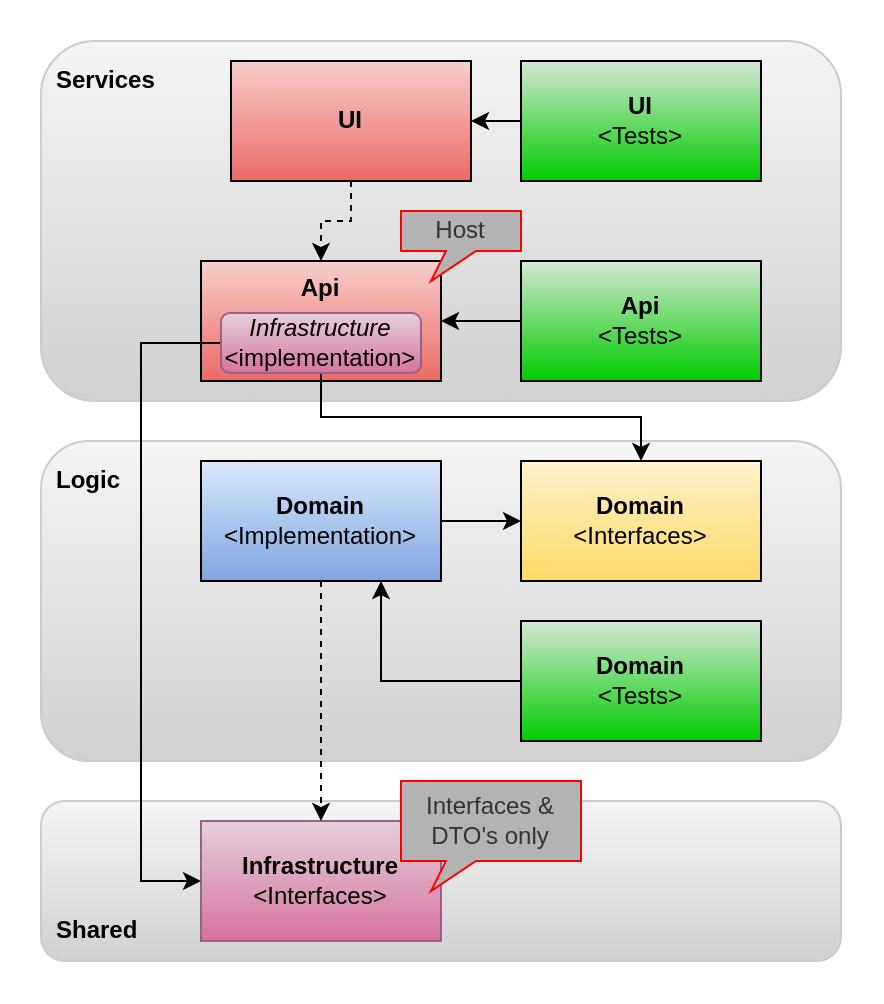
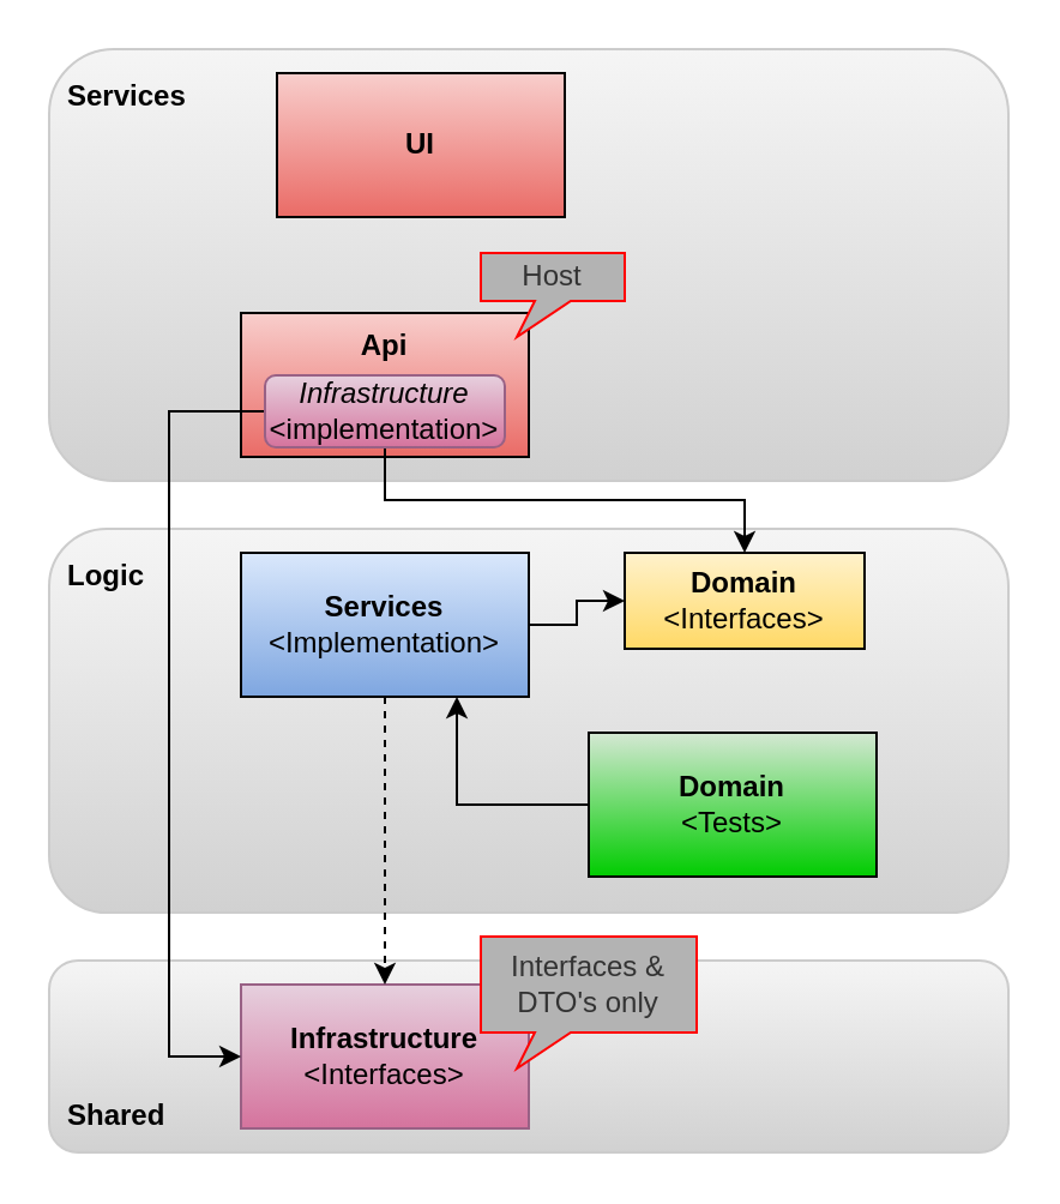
- <mxCell id="10" style="edgeStyle=orthogonalEdgeStyle;rounded=0;orthogonalLoop=1;jettySize=auto;html=1;exitX=0;exitY=0.5;exitDx=0;exitDy=0;entryX=1;entryY=0.5;entryDx=0;entryDy=0;" parent="1" source="11" target="7" edge="1"><mxGeometry relative="1" as="geometry" /></mxCell>
- <mxCell id="11" value="UI&lt;br&gt;&lt;span style=&quot;font-weight: normal;&quot;&gt;&amp;lt;Tests&amp;gt;&lt;/span&gt;" style="rounded=0;whiteSpace=wrap;html=1;gradientColor=#00CC00;fillColor=#D5E8D4;fontStyle=1" parent="1" vertex="1"><mxGeometry x="260" y="30" width="120" height="60" as="geometry" /></mxCell>
- <mxCell id="6" style="edgeStyle=orthogonalEdgeStyle;rounded=0;orthogonalLoop=1;jettySize=auto;html=1;exitX=0.5;exitY=1;exitDx=0;exitDy=0;entryX=0.5;entryY=0;entryDx=0;entryDy=0;dashed=1;" parent="1" source="7" target="5" edge="1"><mxGeometry relative="1" as="geometry" /></mxCell>
- <mxCell id="8" style="edgeStyle=orthogonalEdgeStyle;rounded=0;orthogonalLoop=1;jettySize=auto;html=1;exitX=0;exitY=0.5;exitDx=0;exitDy=0;entryX=1;entryY=0.5;entryDx=0;entryDy=0;" parent="1" source="9" target="5" edge="1"><mxGeometry relative="1" as="geometry" /></mxCell>
- <mxCell id="9" value="Api&lt;br&gt;&lt;span style=&quot;font-weight: normal;&quot;&gt;&amp;lt;Tests&amp;gt;&lt;/span&gt;" style="rounded=0;whiteSpace=wrap;html=1;gradientColor=#00CC00;fillColor=#D5E8D4;fontStyle=1" parent="1" vertex="1"><mxGeometry x="260" y="130" width="120" height="60" as="geometry" /></mxCell>
- <mxCell id="21" value="Domain&lt;br&gt;&lt;span style=&quot;font-weight: normal;&quot;&gt;&amp;lt;Implementation&amp;gt;&lt;/span&gt;" style="rounded=0;whiteSpace=wrap;html=1;gradientColor=#7EA6E0;fillColor=#DAE8FC;fontStyle=1" parent="1" vertex="1"><mxGeometry x="100" y="230" width="120" height="60" as="geometry" /></mxCell>
+ <mxCell id="21" value="Services&lt;br&gt;&lt;span style=&quot;font-weight: normal;&quot;&gt;&amp;lt;Implementation&amp;gt;&lt;/span&gt;" style="rounded=0;whiteSpace=wrap;html=1;gradientColor=#7EA6E0;fillColor=#DAE8FC;fontStyle=1" parent="1" vertex="1"><mxGeometry x="100" y="230" width="120" height="60" as="geometry" /></mxCell>
- <mxCell id="12" value="Domain&lt;br&gt;&lt;span style=&quot;font-weight: normal;&quot;&gt;&amp;lt;Interfaces&amp;gt;&lt;/span&gt;" style="rounded=0;whiteSpace=wrap;html=1;gradientColor=#FFD966;fillColor=#FFF2CC;fontStyle=1" parent="1" vertex="1"><mxGeometry x="260" y="230" width="120" height="60" as="geometry" /></mxCell>
+ <mxCell id="12" value="Domain&lt;br&gt;&lt;span style=&quot;font-weight: normal;&quot;&gt;&amp;lt;Interfaces&amp;gt;&lt;/span&gt;" style="rounded=0;whiteSpace=wrap;html=1;gradientColor=#FFD966;fillColor=#FFF2CC;fontStyle=1" parent="1" vertex="1"><mxGeometry x="260" y="230" width="100" height="40" as="geometry" /></mxCell>
- <mxCell id="14" value="Domain&lt;br&gt;&lt;span style=&quot;font-weight: normal;&quot;&gt;&amp;lt;Tests&amp;gt;&lt;/span&gt;" style="rounded=0;whiteSpace=wrap;html=1;fillColor=#d5e8d4;strokeColor=default;gradientColor=#00CC00;fontStyle=1" parent="1" vertex="1"><mxGeometry x="260" y="310" width="120" height="60" as="geometry" /></mxCell>
+ <mxCell id="14" value="Domain&lt;br&gt;&lt;span style=&quot;font-weight: normal;&quot;&gt;&amp;lt;Tests&amp;gt;&lt;/span&gt;" style="rounded=0;whiteSpace=wrap;html=1;fillColor=#d5e8d4;strokeColor=default;gradientColor=#00CC00;fontStyle=1" parent="1" vertex="1"><mxGeometry x="245" y="305" width="120" height="60" as="geometry" /></mxCell>
